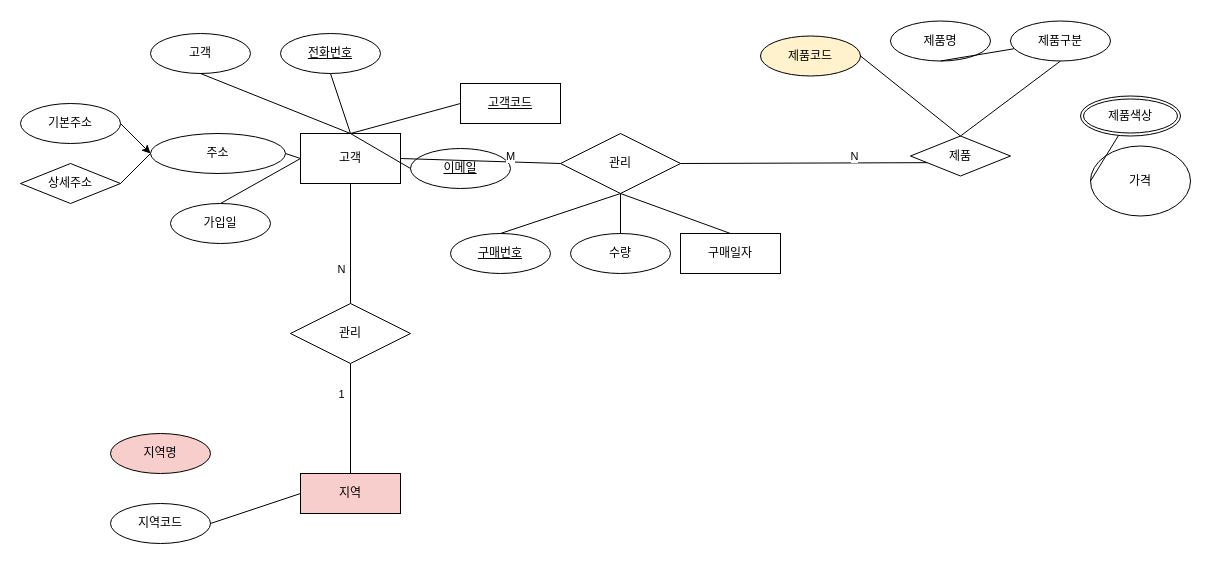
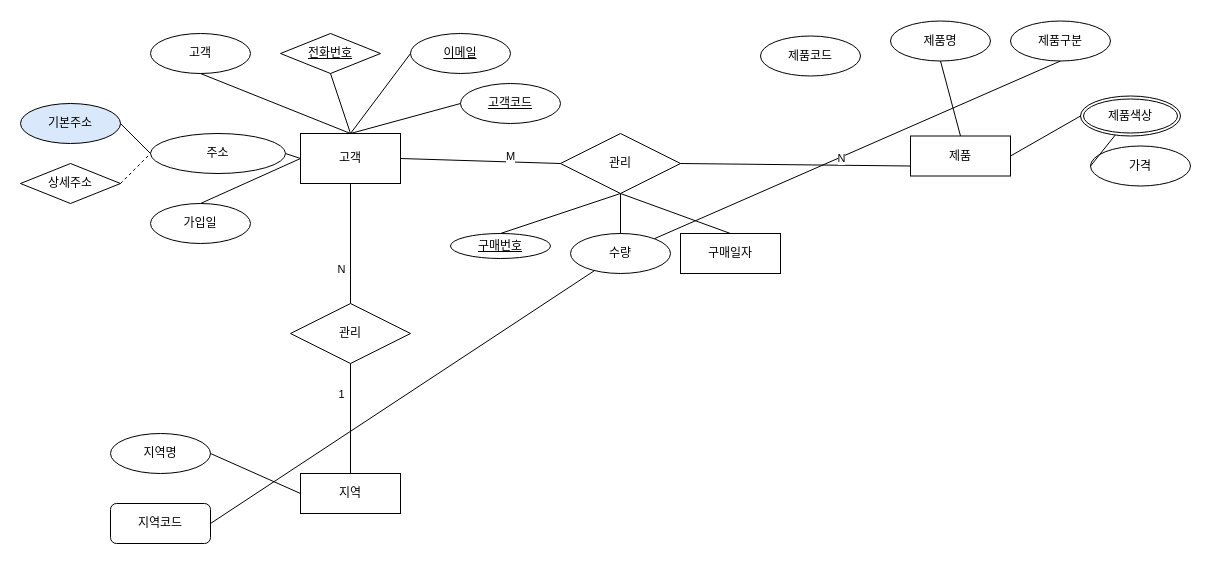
- <mxCell id="5" value="전화번호" style="ellipse;whiteSpace=wrap;html=1;align=center;fontStyle=4;" vertex="1" parent="1"><mxGeometry x="280" y="33" width="100" height="40" as="geometry" /></mxCell>
+ <mxCell id="5" value="전화번호" style="rhombus;whiteSpace=wrap;html=1;align=center;fontStyle=4;" vertex="1" parent="1"><mxGeometry x="280" y="33" width="100" height="40" as="geometry" /></mxCell>
- <mxCell id="29" value="" style="endArrow=none;html=1;rounded=0;exitX=0.5;exitY=1;exitDx=0;exitDy=0;" edge="1" parent="1" source="27" target="31"><mxGeometry relative="1" as="geometry"><mxPoint x="830" y="-64.5" as="sourcePoint" /><mxPoint x="930" y="-109.5" as="targetPoint" /></mxGeometry></mxCell>
+ <mxCell id="29" value="" style="endArrow=none;html=1;rounded=0;exitX=0.5;exitY=1;exitDx=0;exitDy=0;entryX=0.5;entryY=0;entryDx=0;entryDy=0;" edge="1" parent="1" source="27" target="26"><mxGeometry relative="1" as="geometry"><mxPoint x="830" y="-64.5" as="sourcePoint" /><mxPoint x="930" y="-109.5" as="targetPoint" /></mxGeometry></mxCell>
- <mxCell id="28" value="제품코드" style="ellipse;whiteSpace=wrap;html=1;align=center;fillColor=#fff2cc;" vertex="1" parent="1"><mxGeometry x="760" y="35.5" width="100" height="40" as="geometry" /></mxCell>
+ <mxCell id="28" value="제품코드" style="ellipse;whiteSpace=wrap;html=1;align=center;" vertex="1" parent="1"><mxGeometry x="760" y="35.5" width="100" height="40" as="geometry" /></mxCell>
- <mxCell id="30" value="" style="endArrow=none;html=1;rounded=0;exitX=1;exitY=0.5;exitDx=0;exitDy=0;entryX=0.5;entryY=0;entryDx=0;entryDy=0;" edge="1" parent="1" source="28" target="26"><mxGeometry relative="1" as="geometry"><mxPoint x="840" y="125.5" as="sourcePoint" /><mxPoint x="920" y="165.5" as="targetPoint" /></mxGeometry></mxCell>
- <mxCell id="32" value="" style="endArrow=none;html=1;rounded=0;exitX=0.5;exitY=1;exitDx=0;exitDy=0;entryX=0.5;entryY=0;entryDx=0;entryDy=0;" edge="1" parent="1" source="31" target="26"><mxGeometry relative="1" as="geometry"><mxPoint x="950" y="70.5" as="sourcePoint" /><mxPoint x="970" y="145.5" as="targetPoint" /></mxGeometry></mxCell>
+ <mxCell id="32" value="" style="endArrow=none;html=1;rounded=0;exitX=0.5;exitY=1;exitDx=0;exitDy=0;" edge="1" parent="1" source="31" target="46"><mxGeometry relative="1" as="geometry"><mxPoint x="950" y="70.5" as="sourcePoint" /><mxPoint x="970" y="145.5" as="targetPoint" /></mxGeometry></mxCell>
- <mxCell id="9" value="고객코드" style="whiteSpace=wrap;html=1;align=center;fontStyle=4;rounded=0;" vertex="1" parent="1"><mxGeometry x="460" y="83" width="100" height="40" as="geometry" /></mxCell>
+ <mxCell id="9" value="고객코드" style="ellipse;whiteSpace=wrap;html=1;align=center;fontStyle=4;" vertex="1" parent="1"><mxGeometry x="460" y="83" width="100" height="40" as="geometry" /></mxCell>
- <mxCell id="13" value="기본주소" style="ellipse;whiteSpace=wrap;html=1;align=center;" vertex="1" parent="1"><mxGeometry x="20" y="103" width="100" height="40" as="geometry" /></mxCell>
+ <mxCell id="13" value="기본주소" style="ellipse;whiteSpace=wrap;html=1;align=center;fillColor=#dae8fc;" vertex="1" parent="1"><mxGeometry x="20" y="103" width="100" height="40" as="geometry" /></mxCell>
+ <mxCell id="35" value="" style="endArrow=none;html=1;rounded=0;exitX=0;exitY=0.5;exitDx=0;exitDy=0;entryX=1;entryY=0.5;entryDx=0;entryDy=0;" edge="1" parent="1" source="33" target="26"><mxGeometry relative="1" as="geometry"><mxPoint x="1070" y="70.5" as="sourcePoint" /><mxPoint x="970" y="145.5" as="targetPoint" /></mxGeometry></mxCell>
- <mxCell id="15" value="" style="endArrow=classic;html=1;rounded=0;exitX=1;exitY=0.5;exitDx=0;exitDy=0;entryX=0;entryY=0.5;entryDx=0;entryDy=0;" edge="1" parent="1" source="13" target="11"><mxGeometry relative="1" as="geometry"><mxPoint x="260" y="163" as="sourcePoint" /><mxPoint x="310" y="168" as="targetPoint" /></mxGeometry></mxCell>
+ <mxCell id="15" value="" style="endArrow=none;html=1;rounded=0;exitX=1;exitY=0.5;exitDx=0;exitDy=0;entryX=0;entryY=0.5;entryDx=0;entryDy=0;" edge="1" parent="1" source="13" target="11"><mxGeometry relative="1" as="geometry"><mxPoint x="260" y="163" as="sourcePoint" /><mxPoint x="310" y="168" as="targetPoint" /></mxGeometry></mxCell>
- <mxCell id="26" value="제품" style="rhombus;whiteSpace=wrap;html=1;align=center;" vertex="1" parent="1"><mxGeometry x="910" y="135.5" width="100" height="40" as="geometry" /></mxCell>
+ <mxCell id="26" value="제품" style="whiteSpace=wrap;html=1;align=center;" vertex="1" parent="1"><mxGeometry x="910" y="135.5" width="100" height="40" as="geometry" /></mxCell>
- <mxCell id="16" value="" style="endArrow=none;html=1;rounded=0;exitX=1;exitY=0.5;exitDx=0;exitDy=0;entryX=0;entryY=0.5;entryDx=0;entryDy=0;" edge="1" parent="1" source="14" target="11"><mxGeometry relative="1" as="geometry"><mxPoint x="130" y="133" as="sourcePoint" /><mxPoint x="160" y="163" as="targetPoint" /></mxGeometry></mxCell>
+ <mxCell id="16" value="" style="endArrow=none;html=1;rounded=0;exitX=1;exitY=0.5;exitDx=0;exitDy=0;entryX=0;entryY=0.5;entryDx=0;entryDy=0;dashed=1;" edge="1" parent="1" source="14" target="11"><mxGeometry relative="1" as="geometry"><mxPoint x="130" y="133" as="sourcePoint" /><mxPoint x="160" y="163" as="targetPoint" /></mxGeometry></mxCell>
- <mxCell id="7" value="이메일" style="ellipse;whiteSpace=wrap;html=1;align=center;fontStyle=4;" vertex="1" parent="1"><mxGeometry x="410" y="148" width="100" height="40" as="geometry" /></mxCell>
+ <mxCell id="7" value="이메일" style="ellipse;whiteSpace=wrap;html=1;align=center;fontStyle=4;" vertex="1" parent="1"><mxGeometry x="410" y="33" width="100" height="40" as="geometry" /></mxCell>
- <mxCell id="34" value="가격" style="ellipse;whiteSpace=wrap;html=1;align=center;" vertex="1" parent="1"><mxGeometry x="1090" y="145.5" width="100" height="70" as="geometry" /></mxCell>
+ <mxCell id="34" value="가격" style="ellipse;whiteSpace=wrap;html=1;align=center;" vertex="1" parent="1"><mxGeometry x="1090" y="145.5" width="100" height="40" as="geometry" /></mxCell>
- <mxCell id="17" value="가입일" style="ellipse;whiteSpace=wrap;html=1;align=center;" vertex="1" parent="1"><mxGeometry x="170" y="203" width="100" height="40" as="geometry" /></mxCell>
+ <mxCell id="17" value="가입일" style="ellipse;whiteSpace=wrap;html=1;align=center;" vertex="1" parent="1"><mxGeometry x="150" y="203" width="100" height="40" as="geometry" /></mxCell>
- <mxCell id="45" value="구매번호" style="ellipse;whiteSpace=wrap;html=1;align=center;fontStyle=4;" vertex="1" parent="1"><mxGeometry x="450" y="233" width="100" height="40" as="geometry" /></mxCell>
+ <mxCell id="45" value="구매번호" style="ellipse;whiteSpace=wrap;html=1;align=center;fontStyle=4;" vertex="1" parent="1"><mxGeometry x="450" y="233" width="100" height="25" as="geometry" /></mxCell>
- <mxCell id="22" value="지역명" style="ellipse;whiteSpace=wrap;html=1;align=center;fillColor=#f8cecc;" vertex="1" parent="1"><mxGeometry x="110" y="433" width="100" height="40" as="geometry" /></mxCell>
+ <mxCell id="22" value="지역명" style="ellipse;whiteSpace=wrap;html=1;align=center;" vertex="1" parent="1"><mxGeometry x="110" y="433" width="100" height="40" as="geometry" /></mxCell>
+ <mxCell id="24" value="" style="endArrow=none;html=1;rounded=0;exitX=1;exitY=0.5;exitDx=0;exitDy=0;entryX=0;entryY=0.5;entryDx=0;entryDy=0;" edge="1" parent="1" source="22" target="21"><mxGeometry relative="1" as="geometry"><mxPoint x="210" y="273" as="sourcePoint" /><mxPoint x="310" y="228" as="targetPoint" /></mxGeometry></mxCell>
- <mxCell id="21" value="지역" style="whiteSpace=wrap;html=1;align=center;fillColor=#f8cecc;" vertex="1" parent="1"><mxGeometry x="300" y="473" width="100" height="40" as="geometry" /></mxCell>
+ <mxCell id="21" value="지역" style="whiteSpace=wrap;html=1;align=center;" vertex="1" parent="1"><mxGeometry x="300" y="473" width="100" height="40" as="geometry" /></mxCell>
- <mxCell id="25" value="" style="endArrow=none;html=1;rounded=0;exitX=1;exitY=0.5;exitDx=0;exitDy=0;entryX=0;entryY=0.5;entryDx=0;entryDy=0;" edge="1" parent="1" source="23" target="21"><mxGeometry relative="1" as="geometry"><mxPoint x="220" y="463" as="sourcePoint" /><mxPoint x="300" y="503" as="targetPoint" /></mxGeometry></mxCell>
+ <mxCell id="25" value="" style="endArrow=none;html=1;rounded=0;exitX=1;exitY=0.5;exitDx=0;exitDy=0;" edge="1" parent="1" source="23" target="46"><mxGeometry relative="1" as="geometry"><mxPoint x="220" y="463" as="sourcePoint" /><mxPoint x="300" y="503" as="targetPoint" /></mxGeometry></mxCell>
- <mxCell id="23" value="지역코드" style="ellipse;whiteSpace=wrap;html=1;align=center;" vertex="1" parent="1"><mxGeometry x="110" y="503" width="100" height="40" as="geometry" /></mxCell>
+ <mxCell id="23" value="지역코드" style="whiteSpace=wrap;html=1;align=center;rounded=1;" vertex="1" parent="1"><mxGeometry x="110" y="503" width="100" height="40" as="geometry" /></mxCell>
